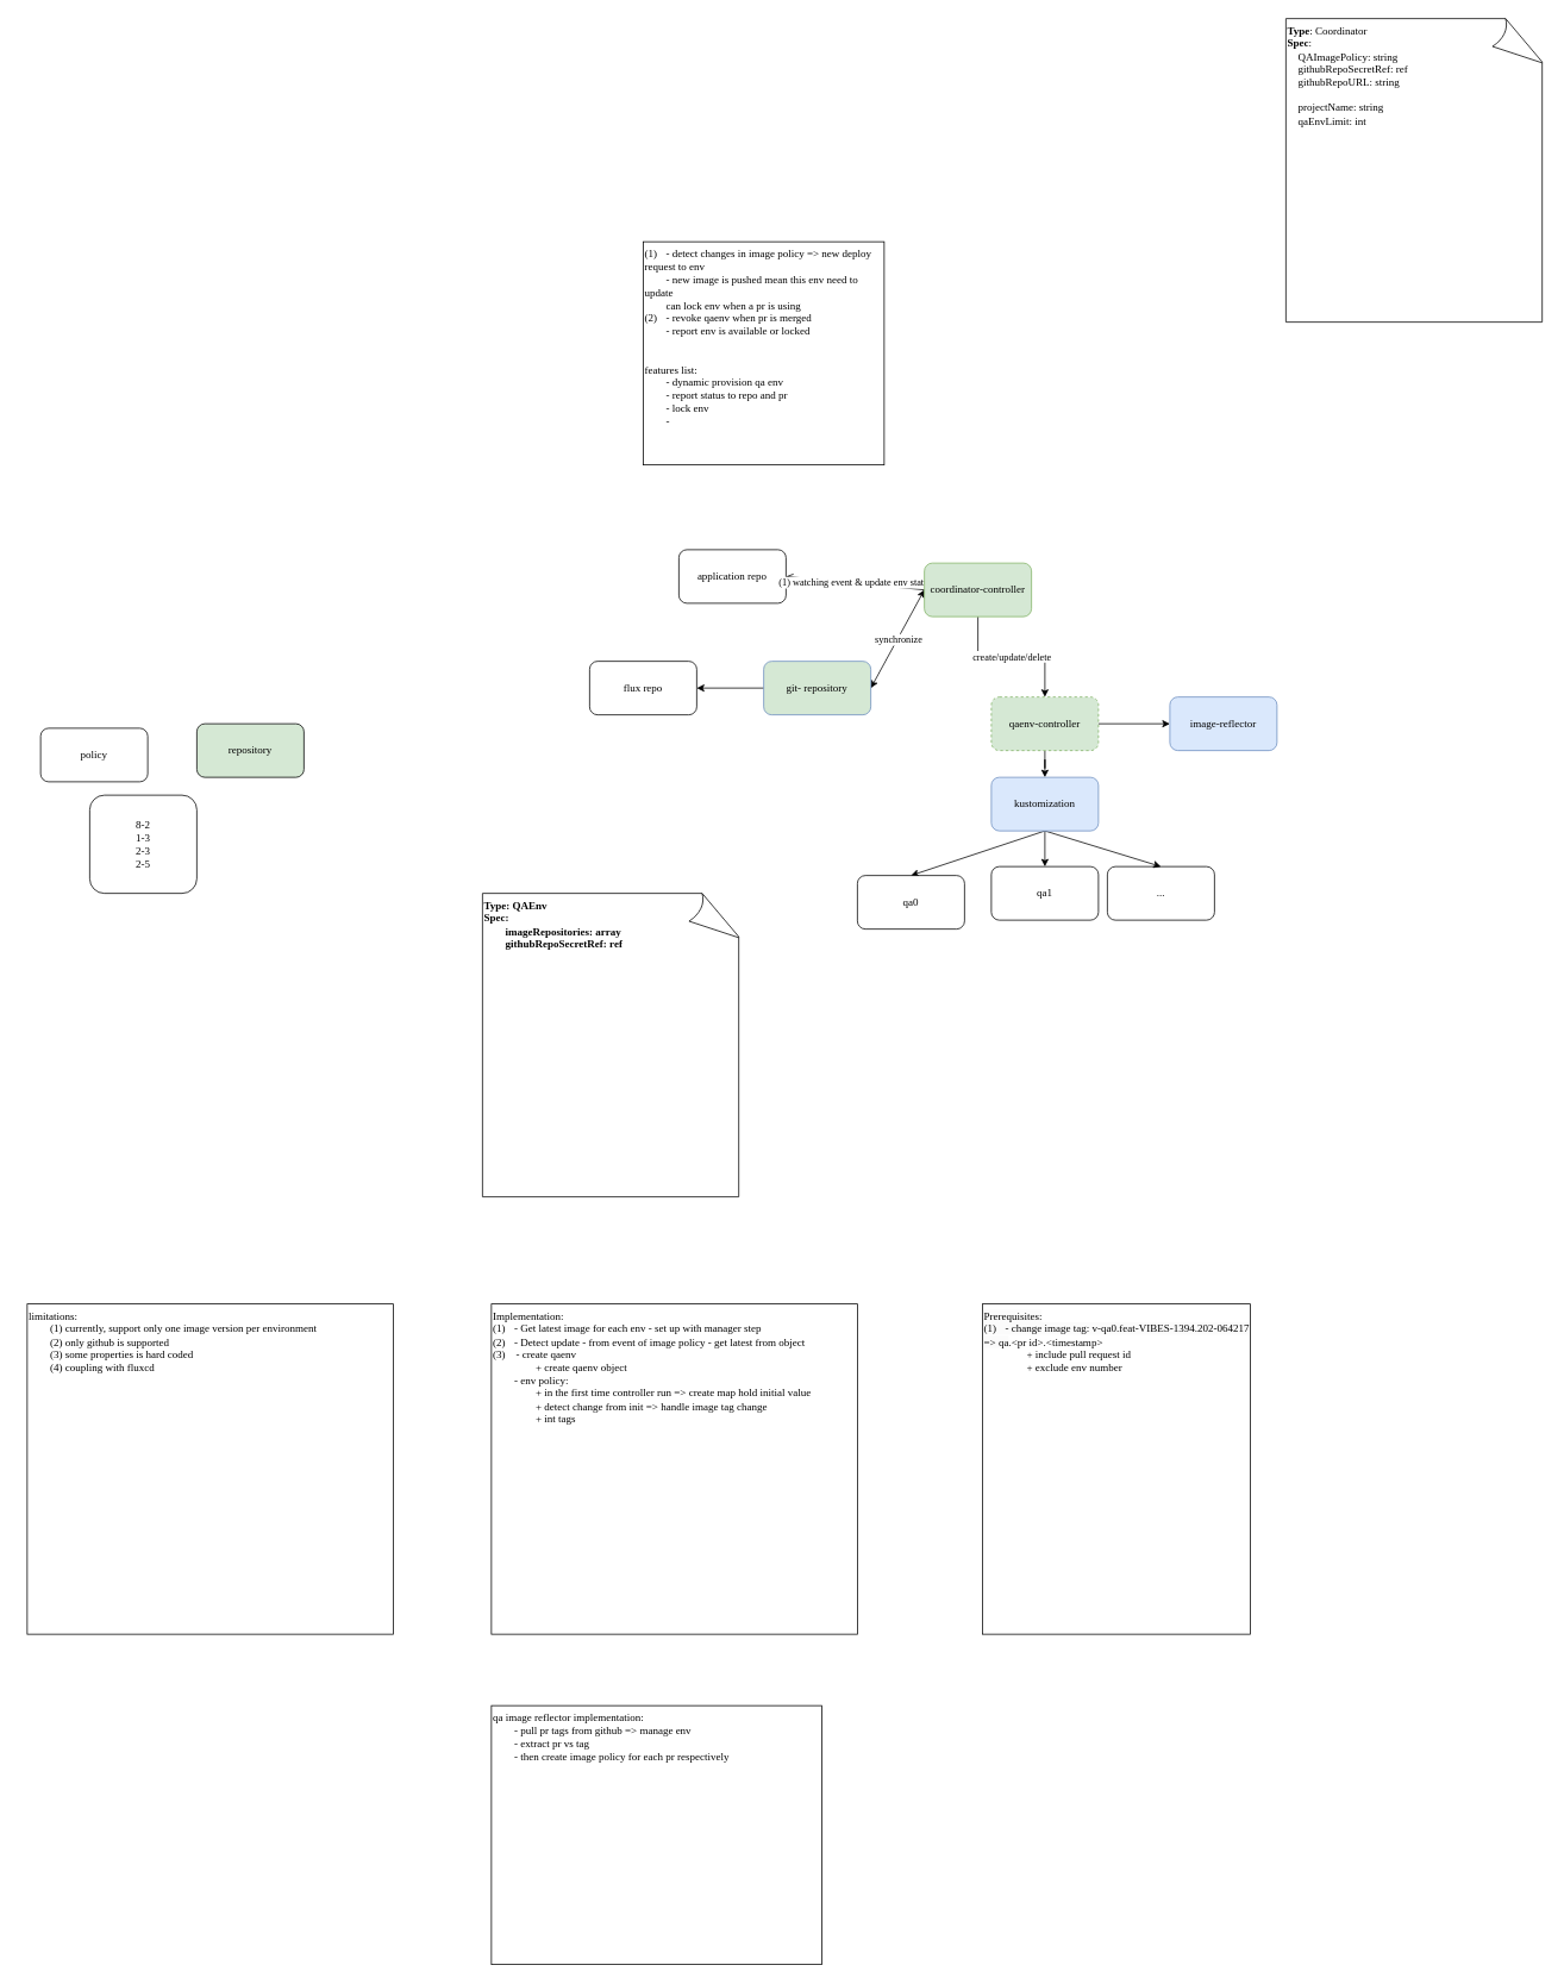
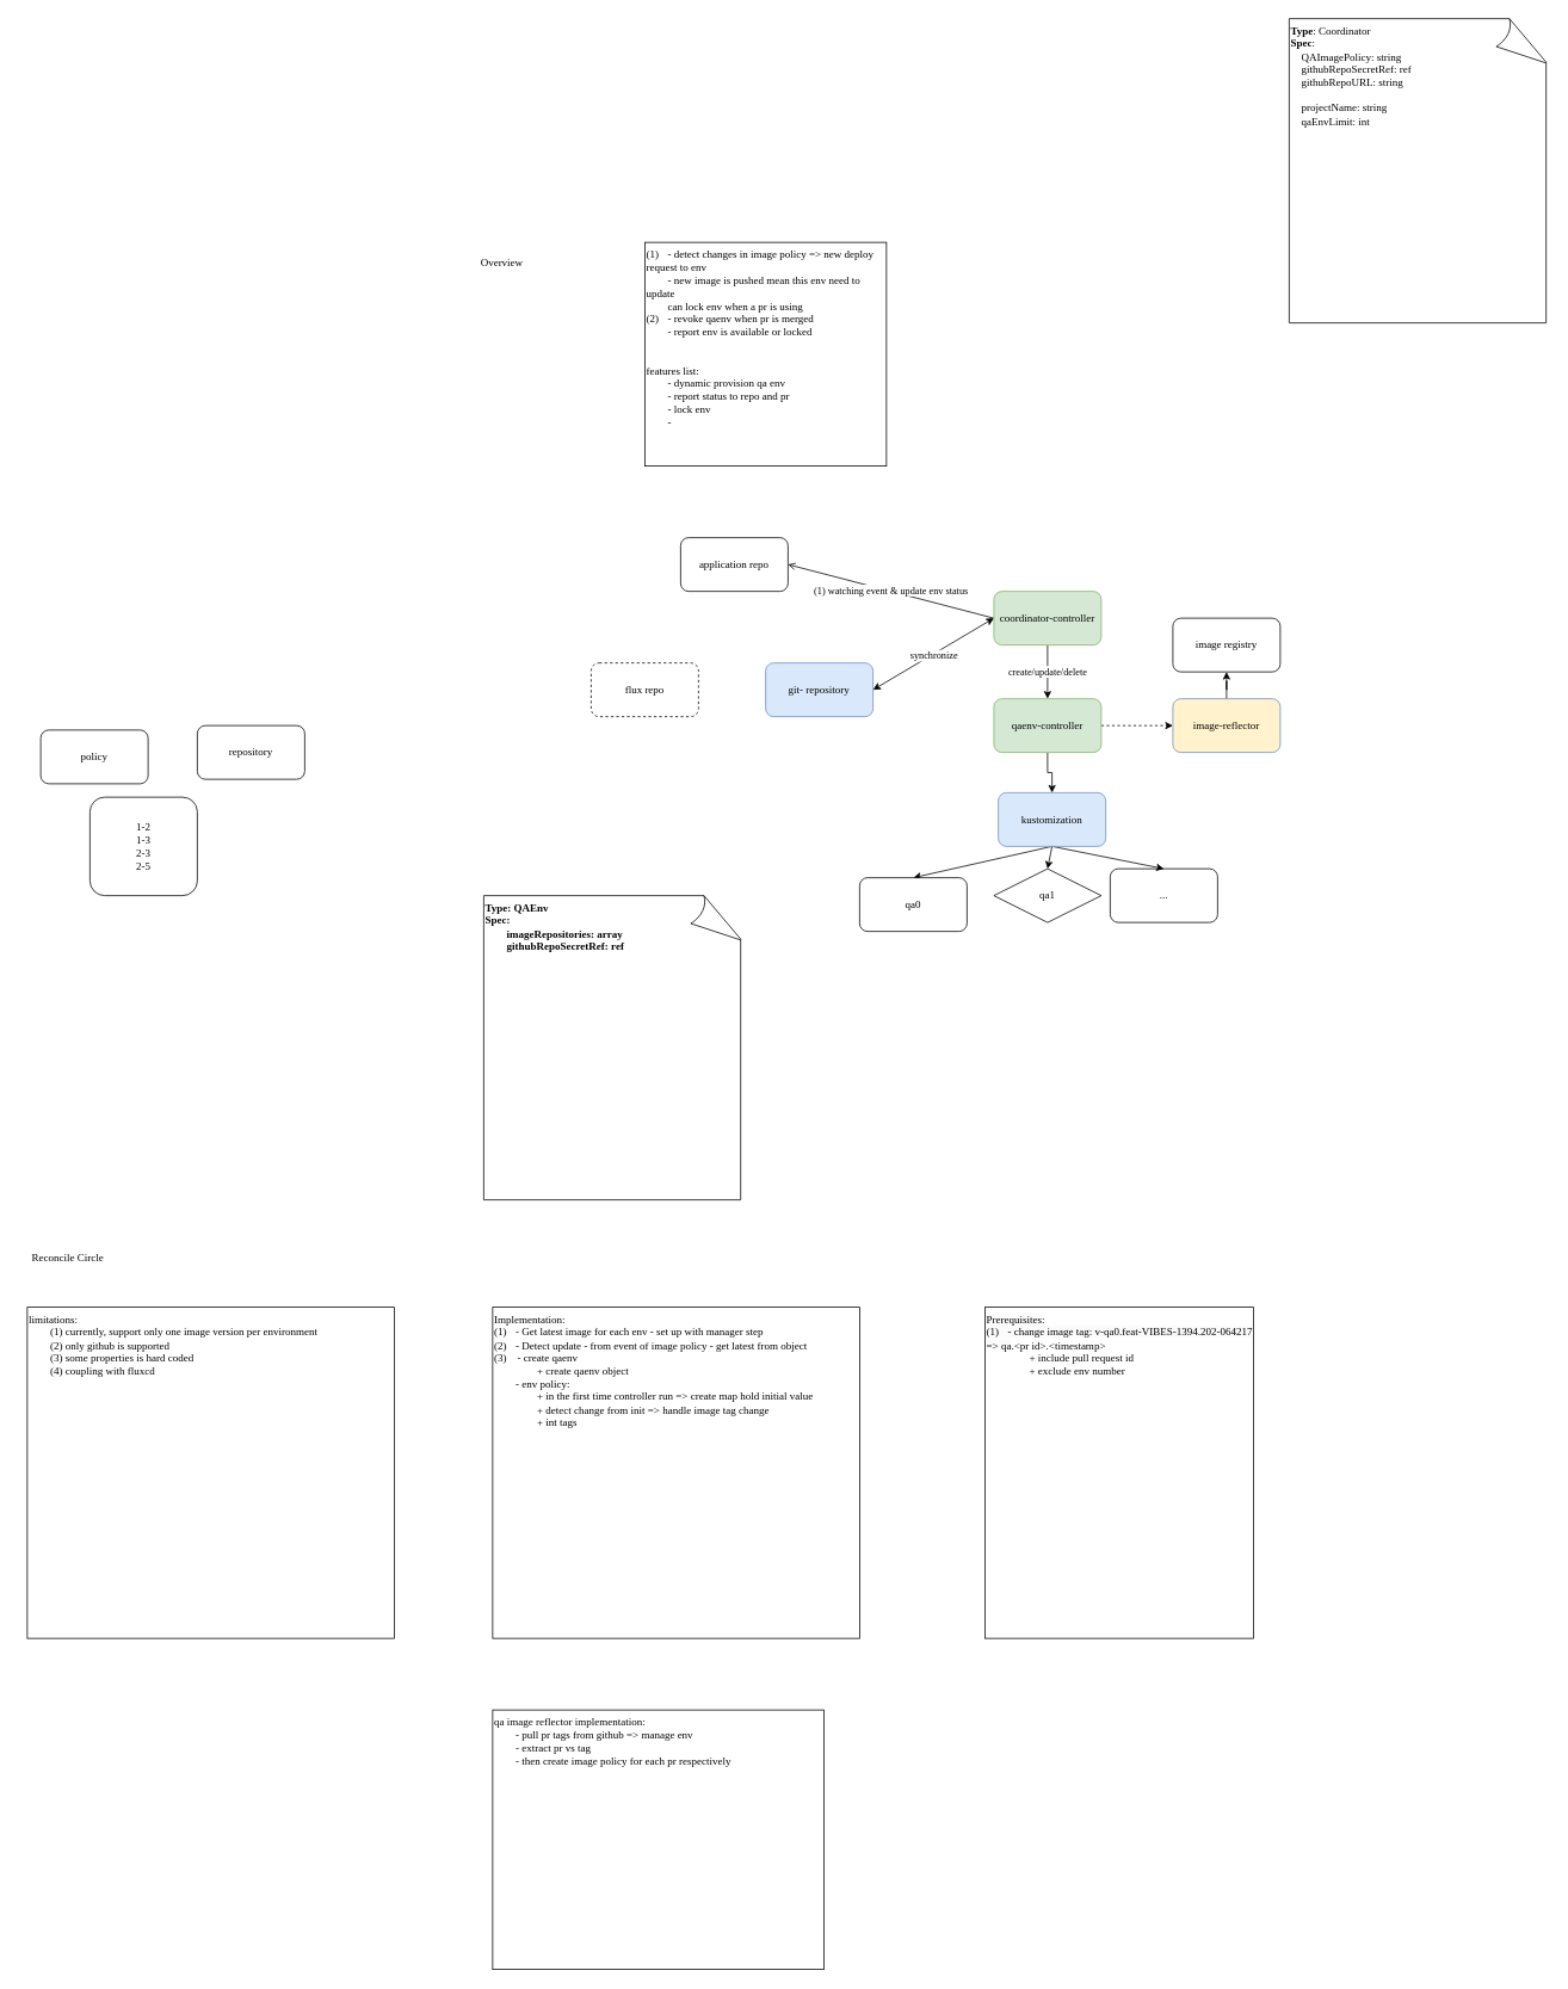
+ <mxCell id="26" value="Overview" style="text;html=1;align=center;verticalAlign=middle;resizable=0;points=[];autosize=1;strokeColor=none;fillColor=none;fontFamily=Comic Sans MS;" parent="1" vertex="1"><mxGeometry x="520" y="278" width="80" height="30" as="geometry" /></mxCell>
- <mxCell id="8" value="application repo" style="rounded=1;whiteSpace=wrap;html=1;fontFamily=Comic Sans MS;" parent="1" vertex="1"><mxGeometry x="760" y="615" width="120" height="60" as="geometry" /></mxCell>
+ <mxCell id="8" value="application repo" style="rounded=1;whiteSpace=wrap;html=1;fontFamily=Comic Sans MS;" parent="1" vertex="1"><mxGeometry x="760" y="600" width="120" height="60" as="geometry" /></mxCell>
- <mxCell id="17" value="coordinator-controller" style="rounded=1;whiteSpace=wrap;html=1;fontFamily=Comic Sans MS;fillColor=#d5e8d4;strokeColor=#82b366;" parent="1" vertex="1"><mxGeometry x="1035" y="630" width="120" height="60" as="geometry" /></mxCell>
+ <mxCell id="17" value="coordinator-controller" style="rounded=1;whiteSpace=wrap;html=1;fontFamily=Comic Sans MS;fillColor=#d5e8d4;strokeColor=#82b366;" parent="1" vertex="1"><mxGeometry x="1110" y="660" width="120" height="60" as="geometry" /></mxCell>
+ <mxCell id="2" value="image registry" style="rounded=1;whiteSpace=wrap;html=1;fontFamily=Comic Sans MS;" parent="1" vertex="1"><mxGeometry x="1310" y="690" width="120" height="60" as="geometry" /></mxCell>
+ <mxCell id="10" style="edgeStyle=orthogonalEdgeStyle;rounded=0;orthogonalLoop=1;jettySize=auto;html=1;entryX=0.5;entryY=1;entryDx=0;entryDy=0;fontFamily=Comic Sans MS;" parent="1" source="11" target="2" edge="1"><mxGeometry relative="1" as="geometry" /></mxCell>
- <mxCell id="9" value="flux repo" style="rounded=1;whiteSpace=wrap;html=1;fontFamily=Comic Sans MS;" parent="1" vertex="1"><mxGeometry x="660" y="740" width="120" height="60" as="geometry" /></mxCell>
+ <mxCell id="9" value="flux repo" style="rounded=1;whiteSpace=wrap;html=1;fontFamily=Comic Sans MS;dashed=1;" parent="1" vertex="1"><mxGeometry x="660" y="740" width="120" height="60" as="geometry" /></mxCell>
- <mxCell id="30" style="edgeStyle=orthogonalEdgeStyle;rounded=0;orthogonalLoop=1;jettySize=auto;html=1;" parent="1" source="31" target="9" edge="1"><mxGeometry relative="1" as="geometry" /></mxCell>
- <mxCell id="31" value="git- repository" style="rounded=1;whiteSpace=wrap;html=1;fontFamily=Comic Sans MS;fillColor=#d5e8d4;strokeColor=#6c8ebf;" parent="1" vertex="1"><mxGeometry x="855" y="740" width="120" height="60" as="geometry" /></mxCell>
+ <mxCell id="31" value="git- repository" style="rounded=1;whiteSpace=wrap;html=1;fontFamily=Comic Sans MS;fillColor=#dae8fc;strokeColor=#6c8ebf;" parent="1" vertex="1"><mxGeometry x="855" y="740" width="120" height="60" as="geometry" /></mxCell>
- <mxCell id="7" value="qaenv-controller" style="rounded=1;whiteSpace=wrap;html=1;fontFamily=Comic Sans MS;fillColor=#d5e8d4;strokeColor=#82b366;dashed=1;" parent="1" vertex="1"><mxGeometry x="1110" y="780" width="120" height="60" as="geometry" /></mxCell>
+ <mxCell id="7" value="qaenv-controller" style="rounded=1;whiteSpace=wrap;html=1;fontFamily=Comic Sans MS;fillColor=#d5e8d4;strokeColor=#82b366;" parent="1" vertex="1"><mxGeometry x="1110" y="780" width="120" height="60" as="geometry" /></mxCell>
- <mxCell id="6" style="edgeStyle=orthogonalEdgeStyle;rounded=0;orthogonalLoop=1;jettySize=auto;html=1;entryX=0;entryY=0.5;entryDx=0;entryDy=0;" edge="1" parent="1" source="7" target="11"><mxGeometry relative="1" as="geometry" /></mxCell>
+ <mxCell id="6" style="edgeStyle=orthogonalEdgeStyle;rounded=0;orthogonalLoop=1;jettySize=auto;html=1;entryX=0;entryY=0.5;entryDx=0;entryDy=0;dashed=1;" edge="1" parent="1" source="7" target="11"><mxGeometry relative="1" as="geometry" /></mxCell>
- <mxCell id="11" value="image-reflector" style="rounded=1;whiteSpace=wrap;html=1;fontFamily=Comic Sans MS;fillColor=#dae8fc;strokeColor=#6c8ebf;" parent="1" vertex="1"><mxGeometry x="1310" y="780" width="120" height="60" as="geometry" /></mxCell>
+ <mxCell id="11" value="image-reflector" style="rounded=1;whiteSpace=wrap;html=1;fontFamily=Comic Sans MS;fillColor=#fff2cc;strokeColor=#6c8ebf;" parent="1" vertex="1"><mxGeometry x="1310" y="780" width="120" height="60" as="geometry" /></mxCell>
- <mxCell id="34" value="repository" style="rounded=1;whiteSpace=wrap;html=1;fontFamily=Comic Sans MS;fillColor=#d5e8d4;" parent="1" vertex="1"><mxGeometry x="220" y="810" width="120" height="60" as="geometry" /></mxCell>
+ <mxCell id="34" value="repository" style="rounded=1;whiteSpace=wrap;html=1;fontFamily=Comic Sans MS;" parent="1" vertex="1"><mxGeometry x="220" y="810" width="120" height="60" as="geometry" /></mxCell>
- <mxCell id="22" value="kustomization" style="rounded=1;whiteSpace=wrap;html=1;fontFamily=Comic Sans MS;fillColor=#dae8fc;strokeColor=#6c8ebf;" parent="1" vertex="1"><mxGeometry x="1110" y="870" width="120" height="60" as="geometry" /></mxCell>
+ <mxCell id="22" value="kustomization" style="rounded=1;whiteSpace=wrap;html=1;fontFamily=Comic Sans MS;fillColor=#dae8fc;strokeColor=#6c8ebf;" parent="1" vertex="1"><mxGeometry x="1115" y="885" width="120" height="60" as="geometry" /></mxCell>
- <mxCell id="36" value="8-2&lt;br&gt;1-3&lt;br&gt;2-3&lt;br&gt;2-5" style="rounded=1;whiteSpace=wrap;html=1;fontFamily=Comic Sans MS;" parent="1" vertex="1"><mxGeometry x="100" y="890" width="120" height="110" as="geometry" /></mxCell>
+ <mxCell id="36" value="1-2&lt;br&gt;1-3&lt;br&gt;2-3&lt;br&gt;2-5" style="rounded=1;whiteSpace=wrap;html=1;fontFamily=Comic Sans MS;" parent="1" vertex="1"><mxGeometry x="100" y="890" width="120" height="110" as="geometry" /></mxCell>
- <mxCell id="19" value="qa1" style="rounded=1;whiteSpace=wrap;html=1;fontFamily=Comic Sans MS;" parent="1" vertex="1"><mxGeometry x="1110" y="970" width="120" height="60" as="geometry" /></mxCell>
+ <mxCell id="19" value="qa1" style="rhombus;whiteSpace=wrap;html=1;fontFamily=Comic Sans MS;" parent="1" vertex="1"><mxGeometry x="1110" y="970" width="120" height="60" as="geometry" /></mxCell>
+ <mxCell id="27" value="Reconcile Circle" style="text;html=1;align=center;verticalAlign=middle;resizable=0;points=[];autosize=1;strokeColor=none;fillColor=none;fontFamily=Comic Sans MS;" parent="1" vertex="1"><mxGeometry x="20" y="1390" width="110" height="30" as="geometry" /></mxCell>
